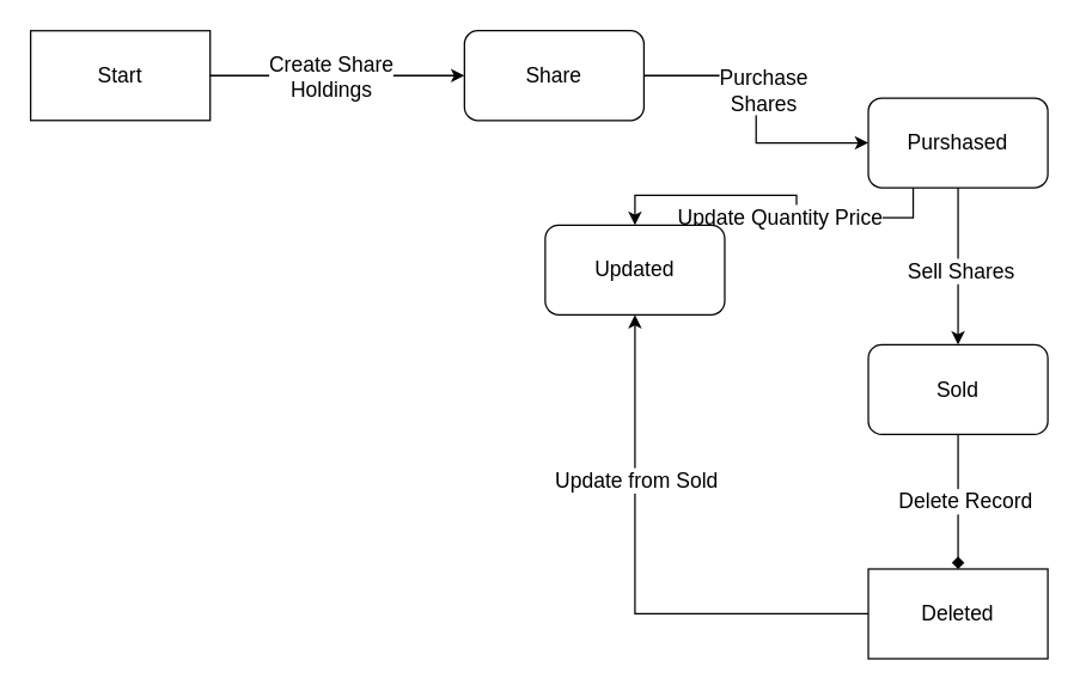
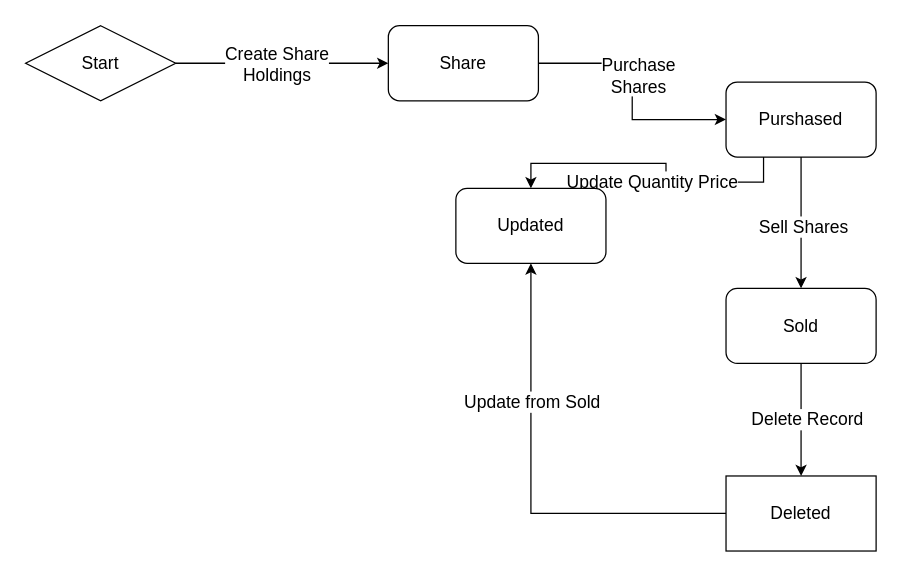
- <mxCell id="4" value="&lt;font style=&quot;font-size: 14px;&quot;&gt;Start&lt;/font&gt;" style="rounded=0;whiteSpace=wrap;html=1;" parent="1" vertex="1"><mxGeometry x="20" y="20" width="120" height="60" as="geometry" /></mxCell>
+ <mxCell id="4" value="&lt;font style=&quot;font-size: 14px;&quot;&gt;Start&lt;/font&gt;" style="rhombus;whiteSpace=wrap;html=1;" parent="1" vertex="1"><mxGeometry x="20" y="20" width="120" height="60" as="geometry" /></mxCell>
- <mxCell id="13" style="edgeStyle=orthogonalEdgeStyle;rounded=0;orthogonalLoop=1;jettySize=auto;html=1;exitX=0.5;exitY=1;exitDx=0;exitDy=0;entryX=0.5;entryY=0;entryDx=0;entryDy=0;endArrow=diamond;" parent="1" source="15" target="18" edge="1"><mxGeometry relative="1" as="geometry" /></mxCell>
+ <mxCell id="13" style="edgeStyle=orthogonalEdgeStyle;rounded=0;orthogonalLoop=1;jettySize=auto;html=1;exitX=0.5;exitY=1;exitDx=0;exitDy=0;entryX=0.5;entryY=0;entryDx=0;entryDy=0;" parent="1" source="15" target="18" edge="1"><mxGeometry relative="1" as="geometry" /></mxCell>
